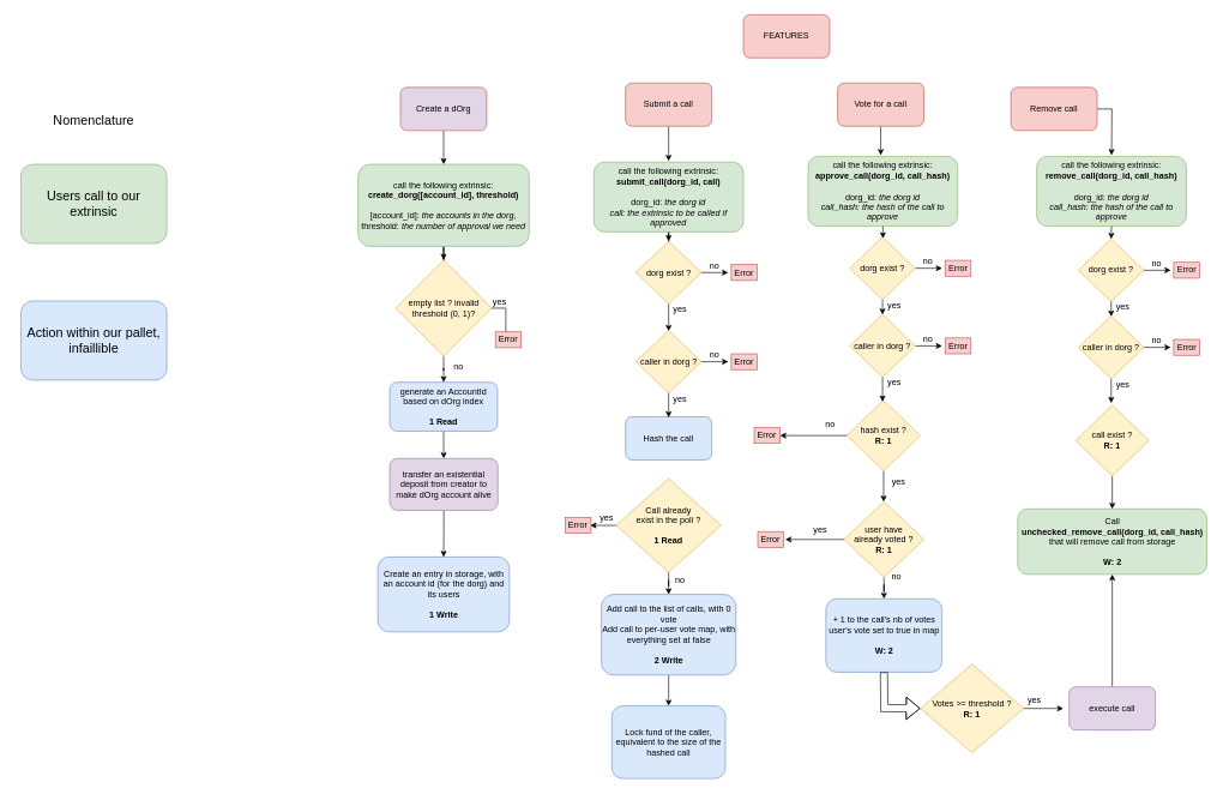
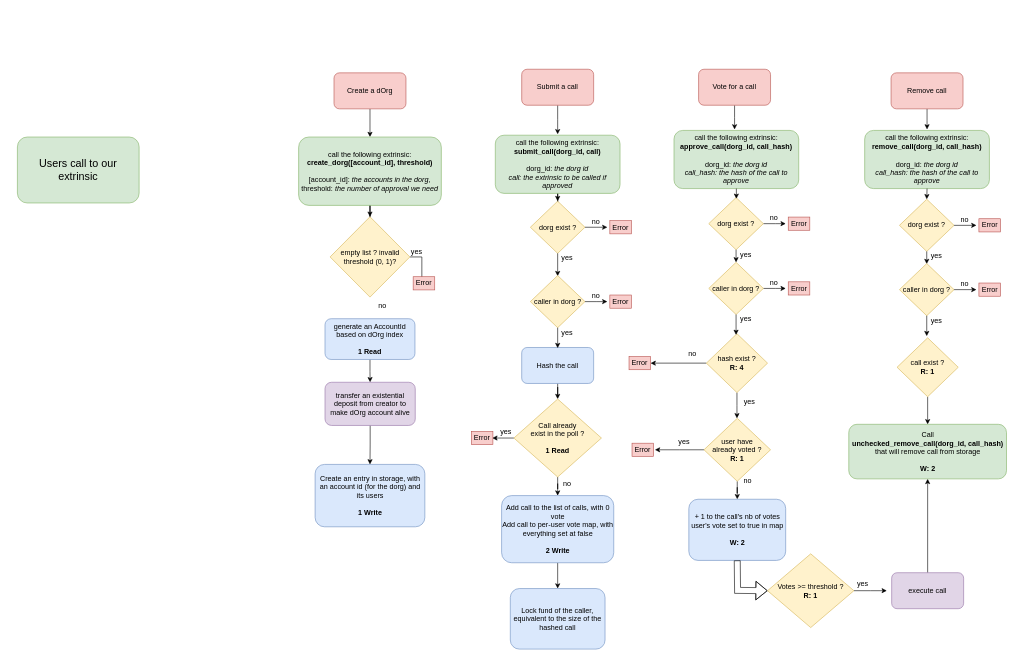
- <mxCell id="2" value="FEATURES" style="rounded=1;whiteSpace=wrap;html=1;fillColor=#f8cecc;strokeColor=#b85450;" parent="1" vertex="1"><mxGeometry x="1033" y="20" width="120" height="60" as="geometry" /></mxCell>
- <mxCell id="4" value="Create a dOrg" style="rounded=1;whiteSpace=wrap;html=1;fillColor=#e1d5e7;strokeColor=#b85450;" parent="1" vertex="1"><mxGeometry x="556" y="121" width="120" height="60" as="geometry" /></mxCell>
+ <mxCell id="4" value="Create a dOrg" style="rounded=1;whiteSpace=wrap;html=1;fillColor=#f8cecc;strokeColor=#b85450;" parent="1" vertex="1"><mxGeometry x="556" y="121" width="120" height="60" as="geometry" /></mxCell>
- <mxCell id="10" value="Remove call" style="rounded=1;whiteSpace=wrap;html=1;fillColor=#f8cecc;strokeColor=#b85450;" parent="1" vertex="1"><mxGeometry x="1405" y="121" width="120" height="60" as="geometry" /></mxCell>
+ <mxCell id="10" value="Remove call" style="rounded=1;whiteSpace=wrap;html=1;fillColor=#f8cecc;strokeColor=#b85450;" parent="1" vertex="1"><mxGeometry x="1485" y="121" width="120" height="60" as="geometry" /></mxCell>
- <mxCell id="83" value="Nomenclature" style="text;html=1;strokeColor=none;fillColor=none;align=center;verticalAlign=middle;whiteSpace=wrap;rounded=0;fontSize=18;" parent="1" vertex="1"><mxGeometry x="20" y="126" width="219" height="83" as="geometry" /></mxCell>
- <mxCell id="82" value="&lt;div&gt;&lt;font style=&quot;font-size: 18px;&quot;&gt;Action within our pallet,&lt;/font&gt;&lt;/div&gt;&lt;div&gt;&lt;font style=&quot;font-size: 18px;&quot;&gt;infaillible&lt;br&gt;&lt;/font&gt;&lt;/div&gt;" style="rounded=1;whiteSpace=wrap;html=1;fillColor=#dae8fc;strokeColor=#6c8ebf;" parent="1" vertex="1"><mxGeometry x="28" y="418" width="203" height="110" as="geometry" /></mxCell>
- <mxCell id="15" style="edgeStyle=orthogonalEdgeStyle;rounded=0;orthogonalLoop=1;jettySize=auto;html=1;entryX=0.5;entryY=0;entryDx=0;entryDy=0;" parent="1" source="16" target="78" edge="1"><mxGeometry relative="1" as="geometry" /></mxCell>
- <mxCell id="36" value="&lt;div&gt;hash exist ?&lt;/div&gt;&lt;div&gt;&lt;b&gt;R: 1&lt;/b&gt;&lt;br&gt;&lt;/div&gt;" style="rhombus;whiteSpace=wrap;html=1;fontSize=12;fillColor=#fff2cc;strokeColor=#d6b656;" parent="1" vertex="1"><mxGeometry x="1177" y="556" width="102" height="98.2" as="geometry" /></mxCell>
+ <mxCell id="36" value="&lt;div&gt;hash exist ?&lt;/div&gt;&lt;div&gt;&lt;b&gt;R: 4&lt;/b&gt;&lt;br&gt;&lt;/div&gt;" style="rhombus;whiteSpace=wrap;html=1;fontSize=12;fillColor=#fff2cc;strokeColor=#d6b656;" parent="1" vertex="1"><mxGeometry x="1177" y="556" width="102" height="98.2" as="geometry" /></mxCell>
+ <mxCell id="22" style="edgeStyle=orthogonalEdgeStyle;rounded=0;orthogonalLoop=1;jettySize=auto;html=1;fontSize=12;" parent="1" source="23" target="26" edge="1"><mxGeometry relative="1" as="geometry" /></mxCell>
